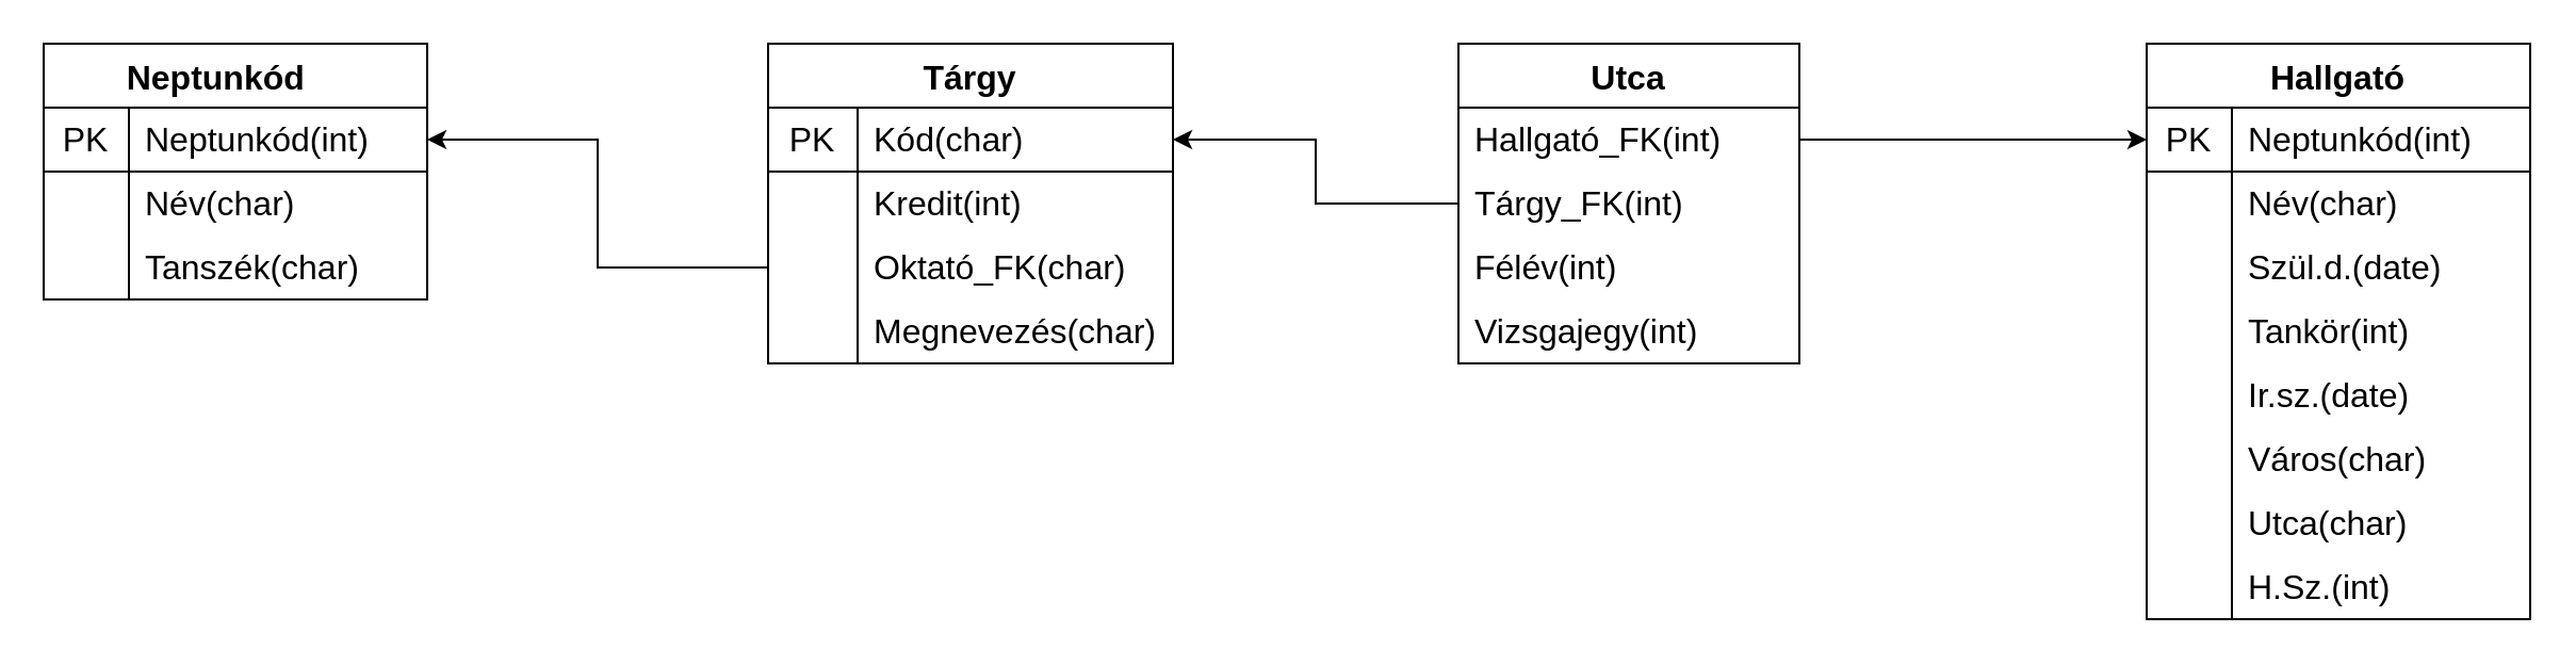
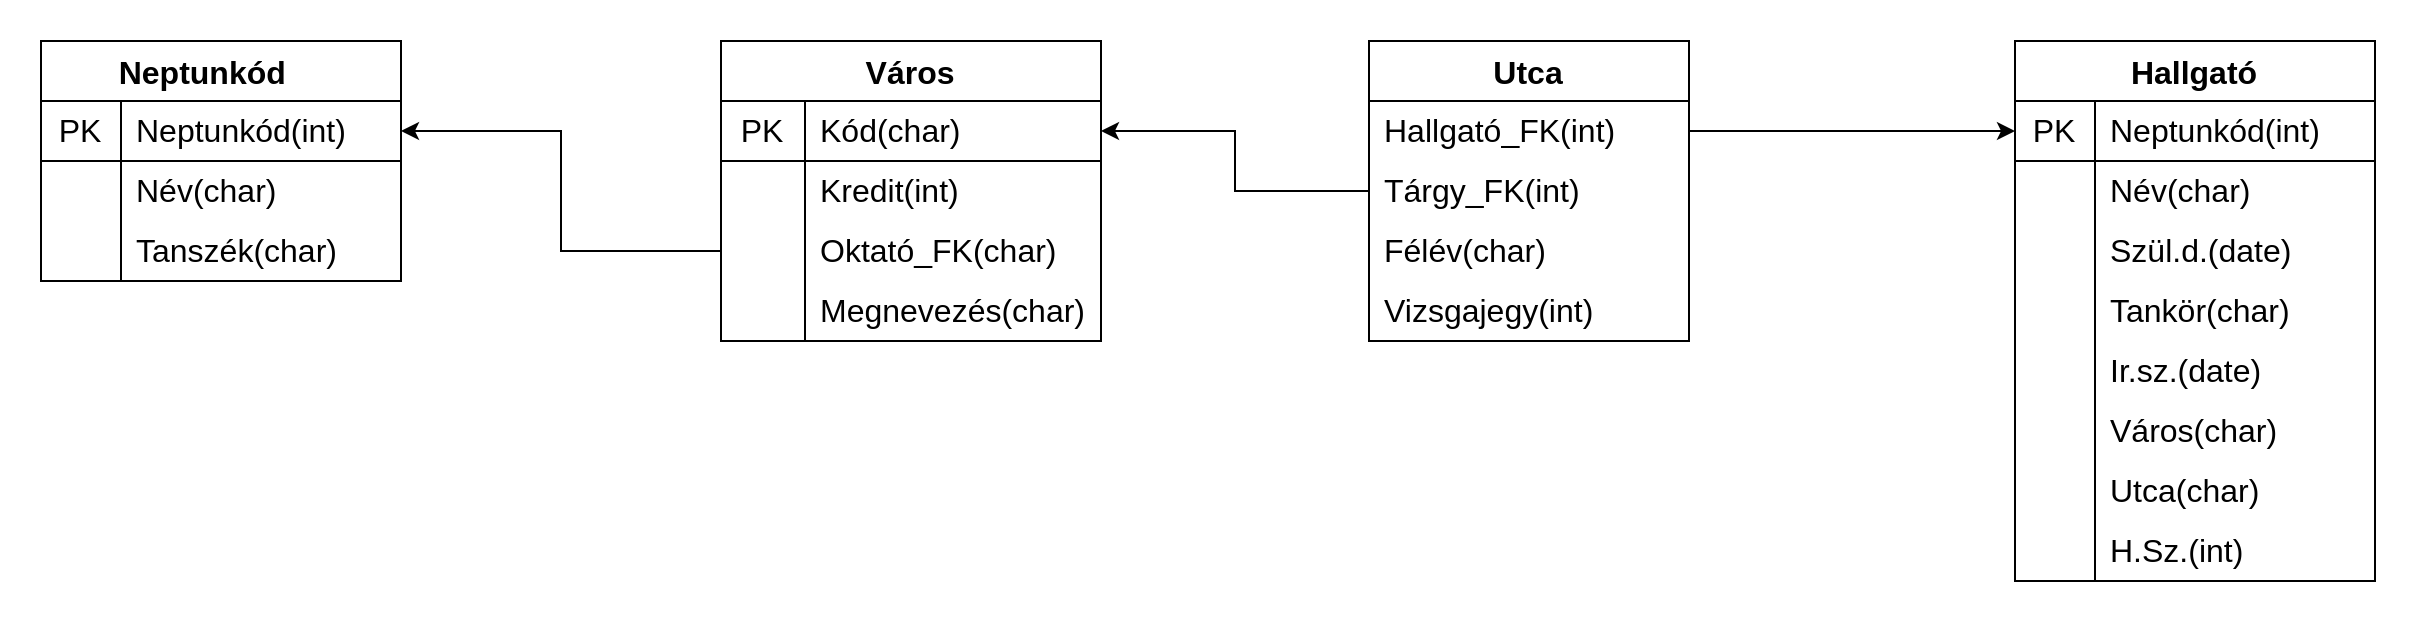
- <mxCell id="36" value="Tárgy" style="shape=table;startSize=30;container=1;collapsible=0;childLayout=tableLayout;fixedRows=1;rowLines=0;fontStyle=1;strokeColor=default;fontSize=16;" vertex="1" parent="1"><mxGeometry x="360" y="20" width="190" height="150" as="geometry" /></mxCell>
+ <mxCell id="36" value="Város" style="shape=table;startSize=30;container=1;collapsible=0;childLayout=tableLayout;fixedRows=1;rowLines=0;fontStyle=1;strokeColor=default;fontSize=16;" vertex="1" parent="1"><mxGeometry x="360" y="20" width="190" height="150" as="geometry" /></mxCell>
- <mxCell id="33" value="Félév(int)" style="shape=partialRectangle;html=1;whiteSpace=wrap;connectable=0;fillColor=none;top=0;left=0;bottom=0;right=0;align=left;spacingLeft=6;overflow=hidden;strokeColor=inherit;fontSize=16;" vertex="1" parent="32"><mxGeometry width="160" height="30" as="geometry"><mxRectangle width="160" height="30" as="alternateBounds" /></mxGeometry></mxCell>
+ <mxCell id="33" value="Félév(char)" style="shape=partialRectangle;html=1;whiteSpace=wrap;connectable=0;fillColor=none;top=0;left=0;bottom=0;right=0;align=left;spacingLeft=6;overflow=hidden;strokeColor=inherit;fontSize=16;" vertex="1" parent="32"><mxGeometry width="160" height="30" as="geometry"><mxRectangle width="160" height="30" as="alternateBounds" /></mxGeometry></mxCell>
- <mxCell id="14" value="Tankör(int)" style="shape=partialRectangle;html=1;whiteSpace=wrap;connectable=0;fillColor=none;top=0;left=0;bottom=0;right=0;align=left;spacingLeft=6;overflow=hidden;strokeColor=inherit;fontSize=16;" vertex="1" parent="12"><mxGeometry x="40" width="140" height="30" as="geometry"><mxRectangle width="140" height="30" as="alternateBounds" /></mxGeometry></mxCell>
+ <mxCell id="14" value="Tankör(char)" style="shape=partialRectangle;html=1;whiteSpace=wrap;connectable=0;fillColor=none;top=0;left=0;bottom=0;right=0;align=left;spacingLeft=6;overflow=hidden;strokeColor=inherit;fontSize=16;" vertex="1" parent="12"><mxGeometry x="40" width="140" height="30" as="geometry"><mxRectangle width="140" height="30" as="alternateBounds" /></mxGeometry></mxCell>
